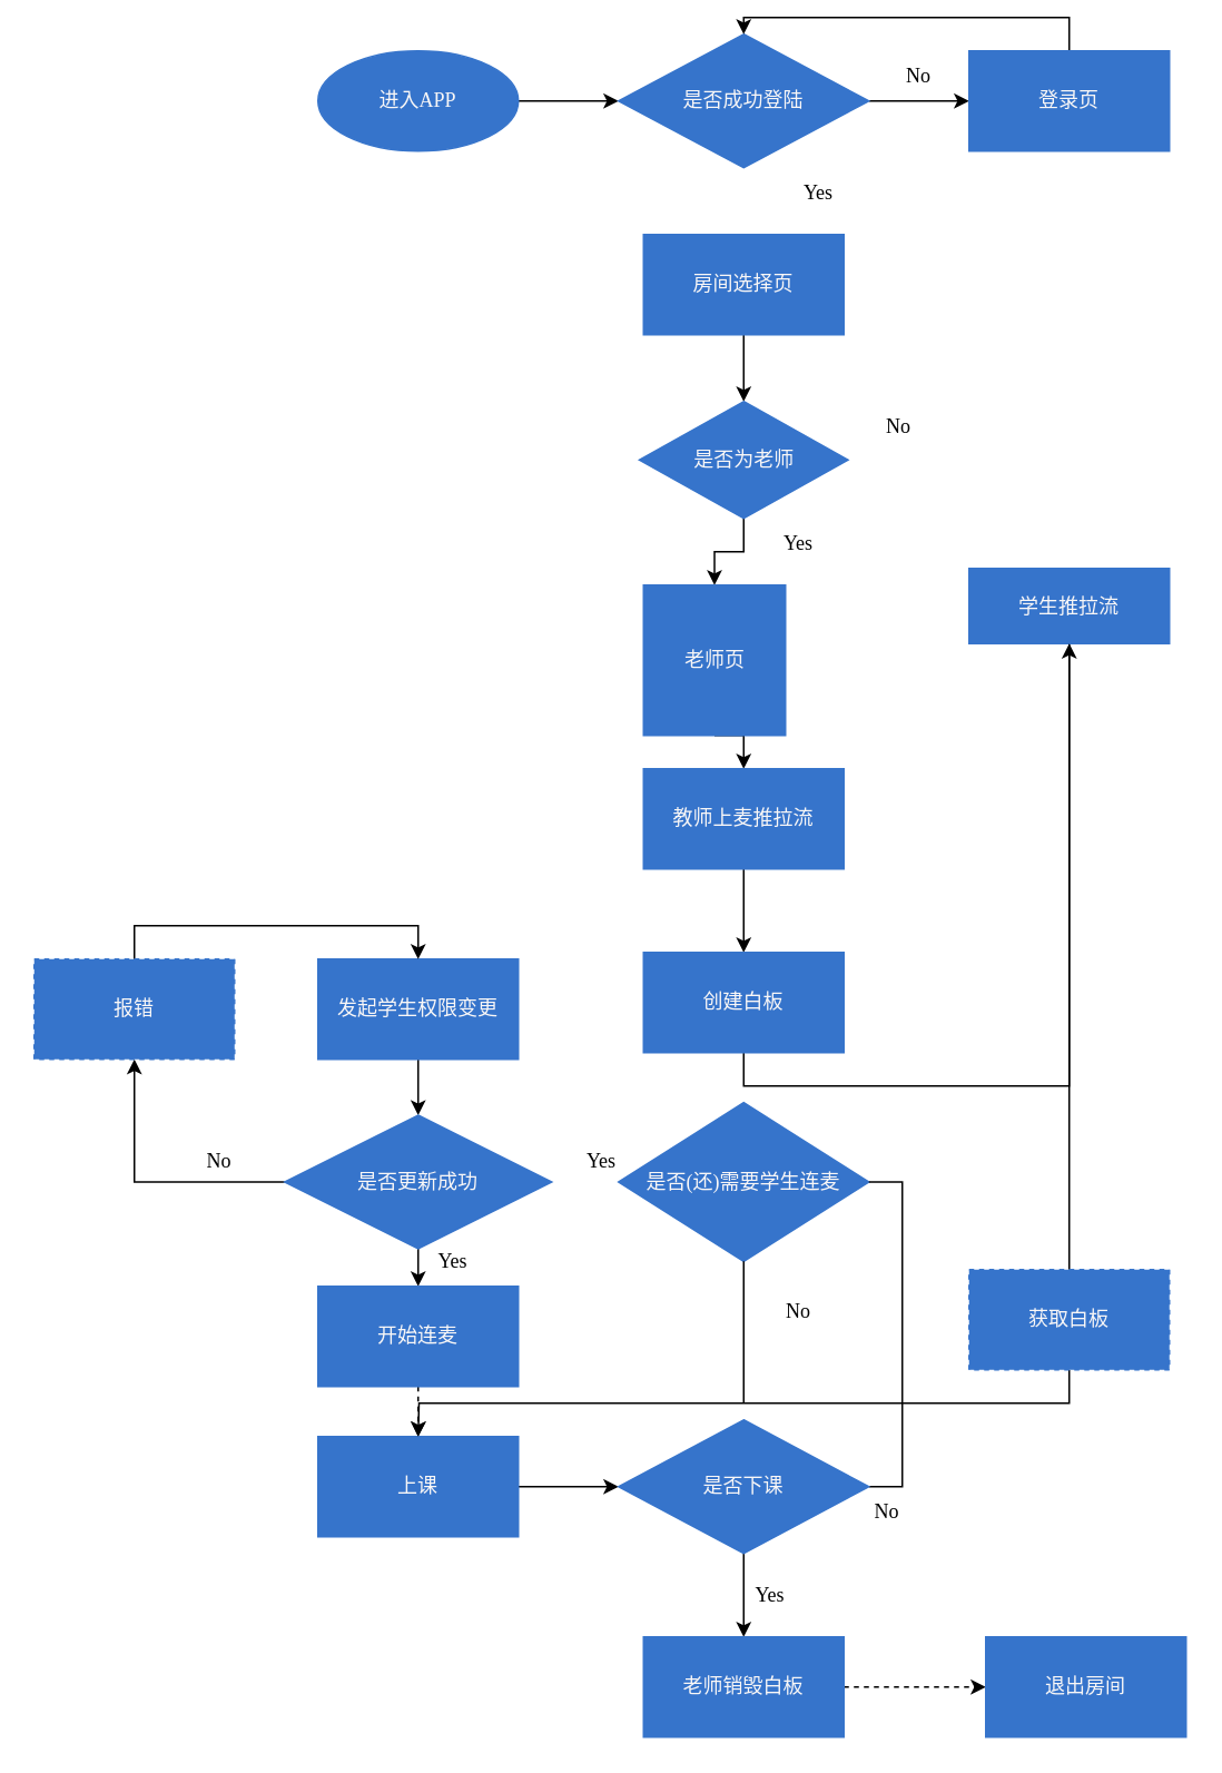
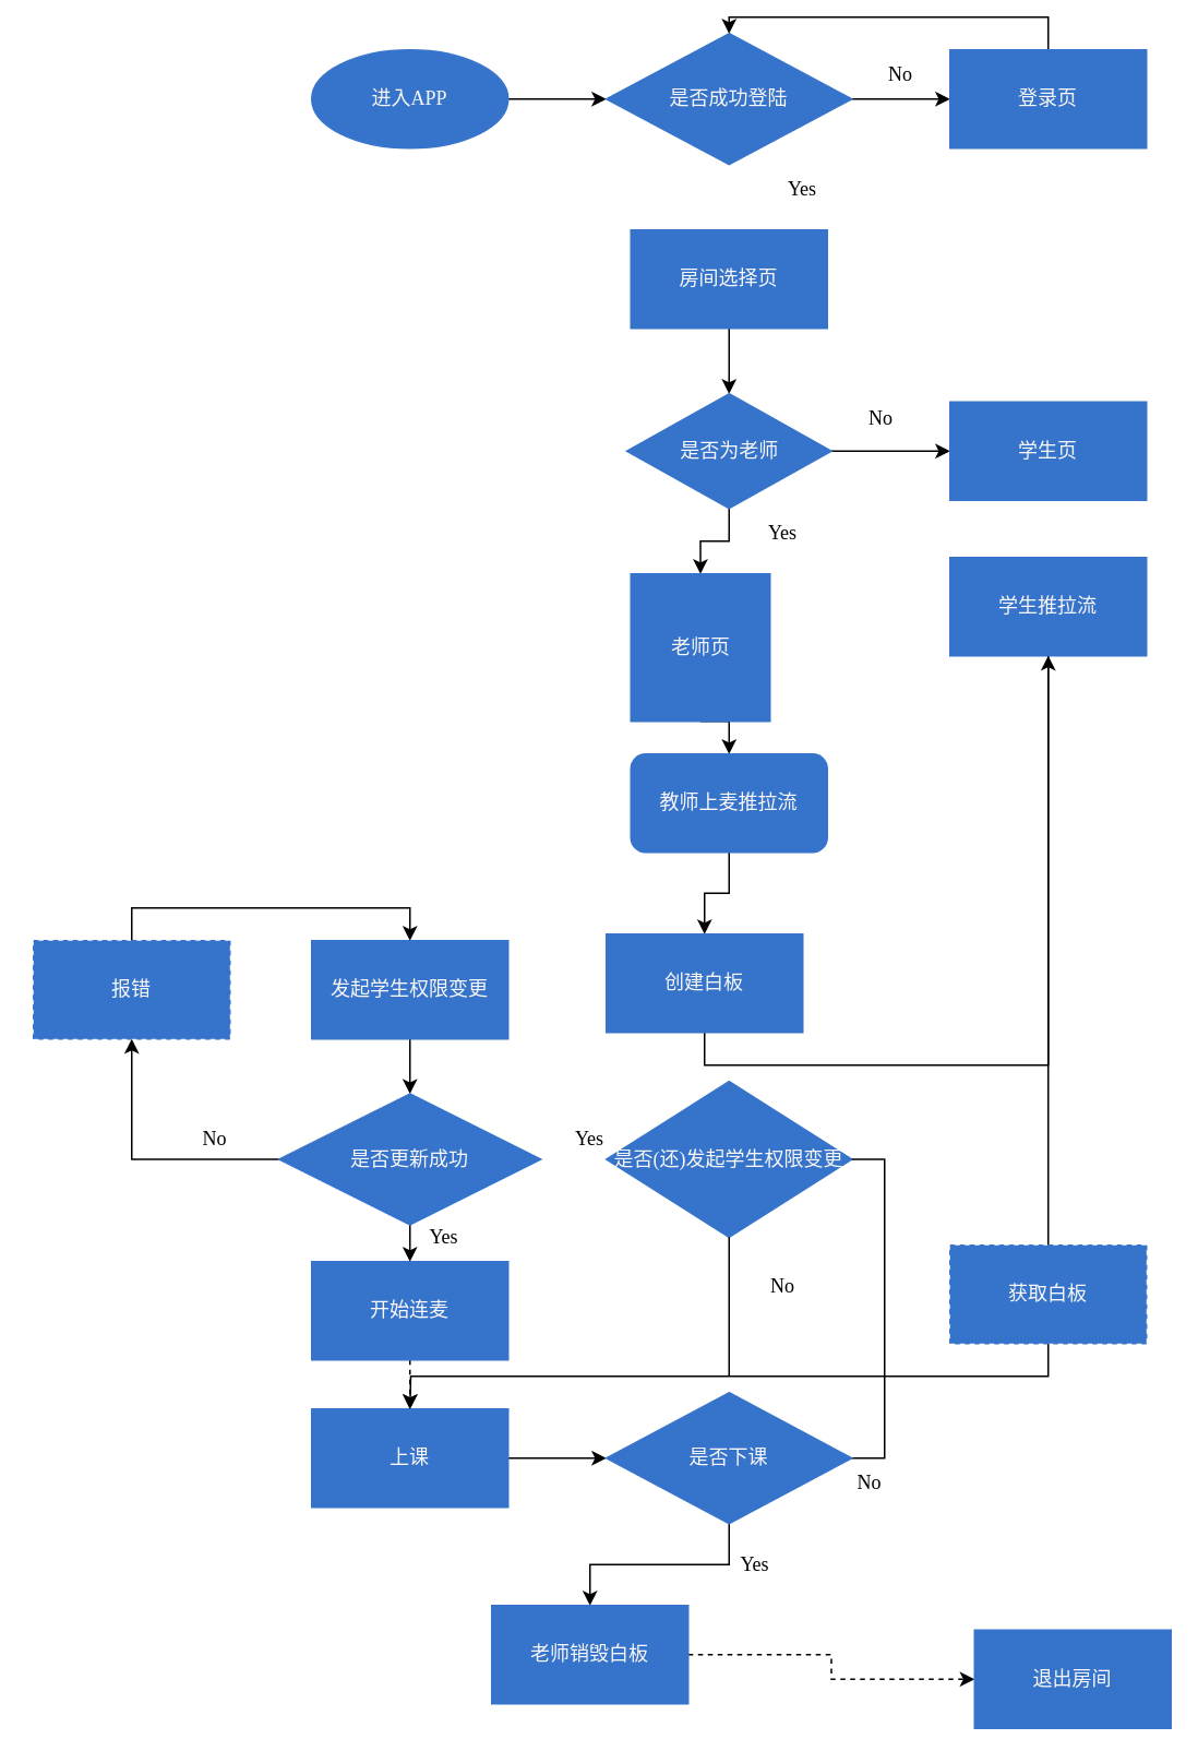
+ <mxCell id="10" style="edgeStyle=orthogonalEdgeStyle;rounded=0;orthogonalLoop=1;jettySize=auto;html=1;exitX=1;exitY=0.5;exitDx=0;exitDy=0;fontFamily=PingFang SC;" parent="1" source="12" target="13" edge="1"><mxGeometry relative="1" as="geometry" /></mxCell>
+ <mxCell id="13" value="学生页" style="shape=process;whiteSpace=wrap;html=1;backgroundOutline=1;fontFamily=PingFang SC;strokeColor=#3674CB;fillColor=#3674CB;fontColor=#F9F7F7;" parent="1" vertex="1"><mxGeometry x="580" y="245" width="120" height="60" as="geometry" /></mxCell>
- <mxCell id="19" value="学生推拉流" style="rounded=0;whiteSpace=wrap;html=1;fontFamily=PingFang SC;strokeColor=#3674CB;fillColor=#3674CB;fontColor=#F9F7F7;" parent="1" vertex="1"><mxGeometry x="580" y="340" width="120" height="45" as="geometry" /></mxCell>
+ <mxCell id="19" value="学生推拉流" style="rounded=0;whiteSpace=wrap;html=1;fontFamily=PingFang SC;strokeColor=#3674CB;fillColor=#3674CB;fontColor=#F9F7F7;" parent="1" vertex="1"><mxGeometry x="580" y="340" width="120" height="60" as="geometry" /></mxCell>
- <mxCell id="17" value="教师上麦推拉流" style="rounded=0;whiteSpace=wrap;html=1;fontFamily=PingFang SC;strokeColor=#3674CB;fillColor=#3674CB;fontColor=#F9F7F7;" parent="1" vertex="1"><mxGeometry x="385" y="460" width="120" height="60" as="geometry" /></mxCell>
+ <mxCell id="17" value="教师上麦推拉流" style="whiteSpace=wrap;html=1;fontFamily=PingFang SC;strokeColor=#3674CB;fillColor=#3674CB;fontColor=#F9F7F7;rounded=1;" parent="1" vertex="1"><mxGeometry x="385" y="460" width="120" height="60" as="geometry" /></mxCell>
- <mxCell id="21" value="创建白板" style="rounded=0;whiteSpace=wrap;html=1;fontFamily=PingFang SC;strokeColor=#3674CB;fillColor=#3674CB;fontColor=#F9F7F7;" parent="1" vertex="1"><mxGeometry x="385" y="570" width="120" height="60" as="geometry" /></mxCell>
+ <mxCell id="21" value="创建白板" style="rounded=0;whiteSpace=wrap;html=1;fontFamily=PingFang SC;strokeColor=#3674CB;fillColor=#3674CB;fontColor=#F9F7F7;" parent="1" vertex="1"><mxGeometry x="370" y="570" width="120" height="60" as="geometry" /></mxCell>
- <mxCell id="24" value="是否(还)需要学生连麦" style="rhombus;whiteSpace=wrap;html=1;fontFamily=PingFang SC;strokeColor=#3674CB;fillColor=#3674CB;fontColor=#F9F7F7;" parent="1" vertex="1"><mxGeometry x="370" y="660" width="150" height="95" as="geometry" /></mxCell>
+ <mxCell id="24" value="是否(还)发起学生权限变更" style="rhombus;whiteSpace=wrap;html=1;fontFamily=PingFang SC;strokeColor=#3674CB;fillColor=#3674CB;fontColor=#F9F7F7;" parent="1" vertex="1"><mxGeometry x="370" y="660" width="150" height="95" as="geometry" /></mxCell>
- <mxCell id="37" value="老师销毁白板" style="rounded=0;whiteSpace=wrap;html=1;fontFamily=PingFang SC;strokeColor=#3674CB;fillColor=#3674CB;fontColor=#F9F7F7;" parent="1" vertex="1"><mxGeometry x="385" y="980" width="120" height="60" as="geometry" /></mxCell>
+ <mxCell id="37" value="老师销毁白板" style="rounded=0;whiteSpace=wrap;html=1;fontFamily=PingFang SC;strokeColor=#3674CB;fillColor=#3674CB;fontColor=#F9F7F7;" parent="1" vertex="1"><mxGeometry x="300" y="980" width="120" height="60" as="geometry" /></mxCell>
- <mxCell id="38" value="退出房间" style="rounded=0;whiteSpace=wrap;html=1;fontFamily=PingFang SC;strokeColor=#3674CB;fillColor=#3674CB;fontColor=#F9F7F7;" parent="1" vertex="1"><mxGeometry x="590" y="980" width="120" height="60" as="geometry" /></mxCell>
+ <mxCell id="38" value="退出房间" style="rounded=0;whiteSpace=wrap;html=1;fontFamily=PingFang SC;strokeColor=#3674CB;fillColor=#3674CB;fontColor=#F9F7F7;" parent="1" vertex="1"><mxGeometry x="595" y="995" width="120" height="60" as="geometry" /></mxCell>
